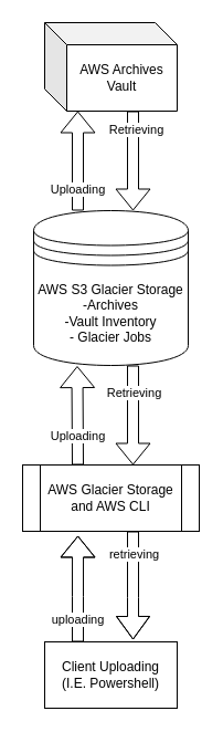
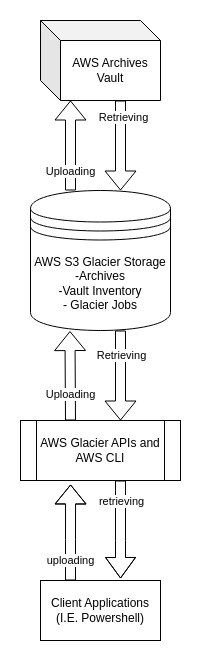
- <mxCell id="4" value="AWS Glacier Storage and AWS CLI" style="shape=process;whiteSpace=wrap;html=1;backgroundOutline=1;" vertex="1" parent="1"><mxGeometry x="20" y="420" width="160" height="60" as="geometry" /></mxCell>
+ <mxCell id="4" value="AWS Glacier APIs and AWS CLI" style="shape=process;whiteSpace=wrap;html=1;backgroundOutline=1;" vertex="1" parent="1"><mxGeometry x="20" y="420" width="160" height="60" as="geometry" /></mxCell>
- <mxCell id="5" value="Client Uploading&lt;br&gt;(I.E. Powershell)" style="rounded=0;whiteSpace=wrap;html=1;" vertex="1" parent="1"><mxGeometry x="40" y="580" width="120" height="60" as="geometry" /></mxCell>
+ <mxCell id="5" value="Client Applications&lt;br&gt;(I.E. Powershell)" style="rounded=0;whiteSpace=wrap;html=1;" vertex="1" parent="1"><mxGeometry x="40" y="580" width="120" height="60" as="geometry" /></mxCell>
